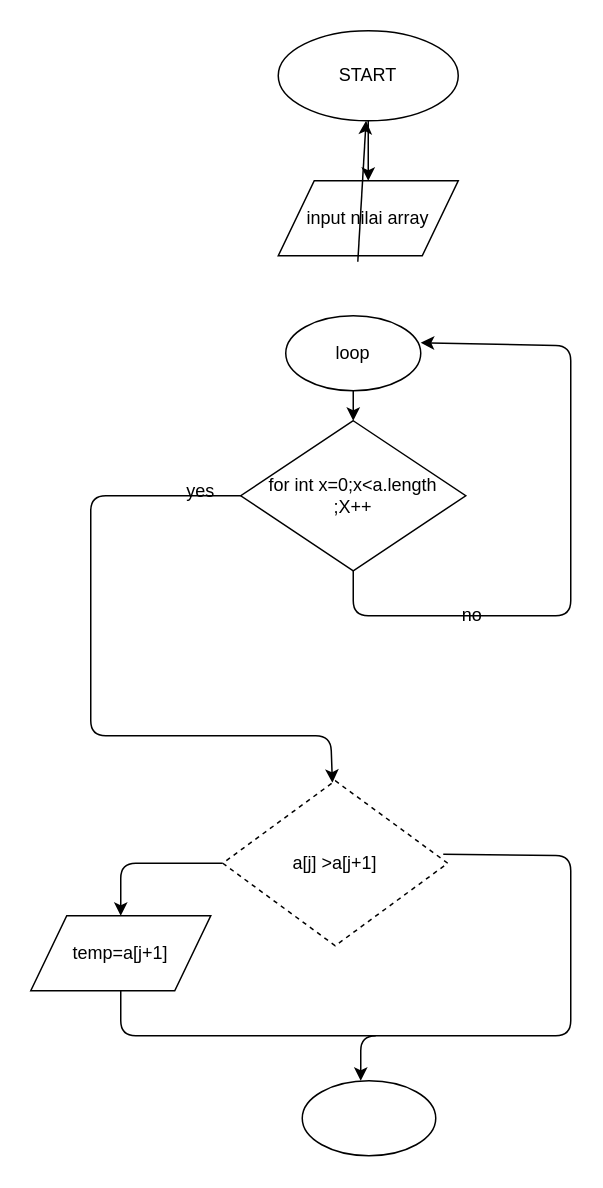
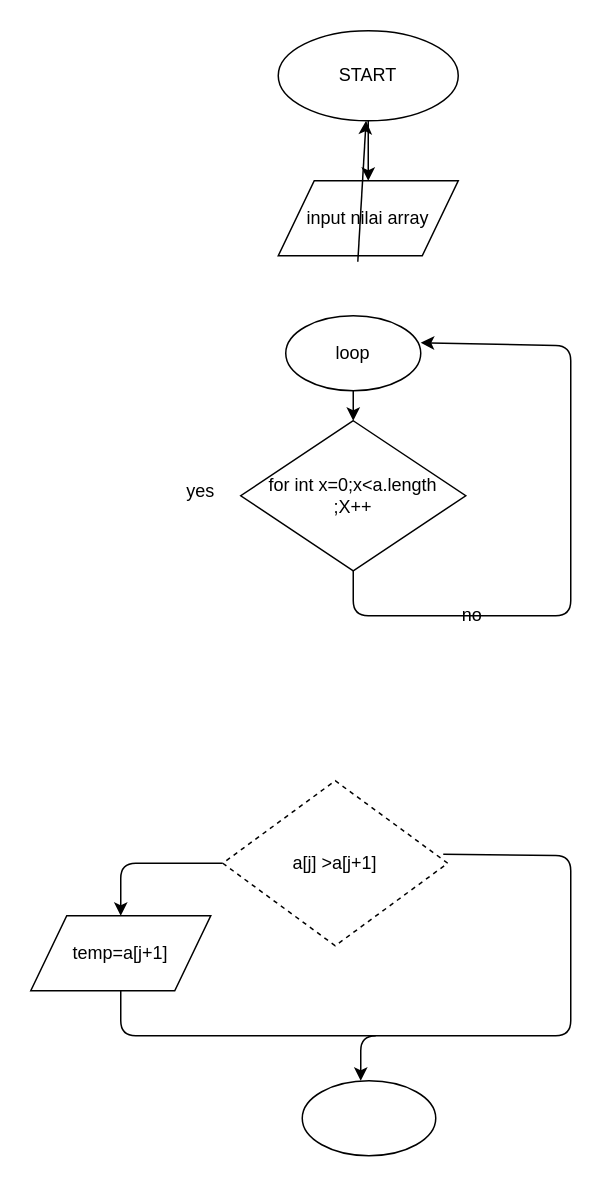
- <mxCell id="11" value="" style="endArrow=classic;html=1;exitX=0;exitY=0.5;exitDx=0;exitDy=0;" edge="1" parent="1" source="8" target="12"><mxGeometry width="50" height="50" relative="1" as="geometry"><mxPoint x="150" y="340" as="sourcePoint" /><mxPoint x="220" y="530" as="targetPoint" /><Array as="points"><mxPoint x="60" y="330" /><mxPoint x="60" y="490" /><mxPoint x="220" y="490" /></Array></mxGeometry></mxCell>
